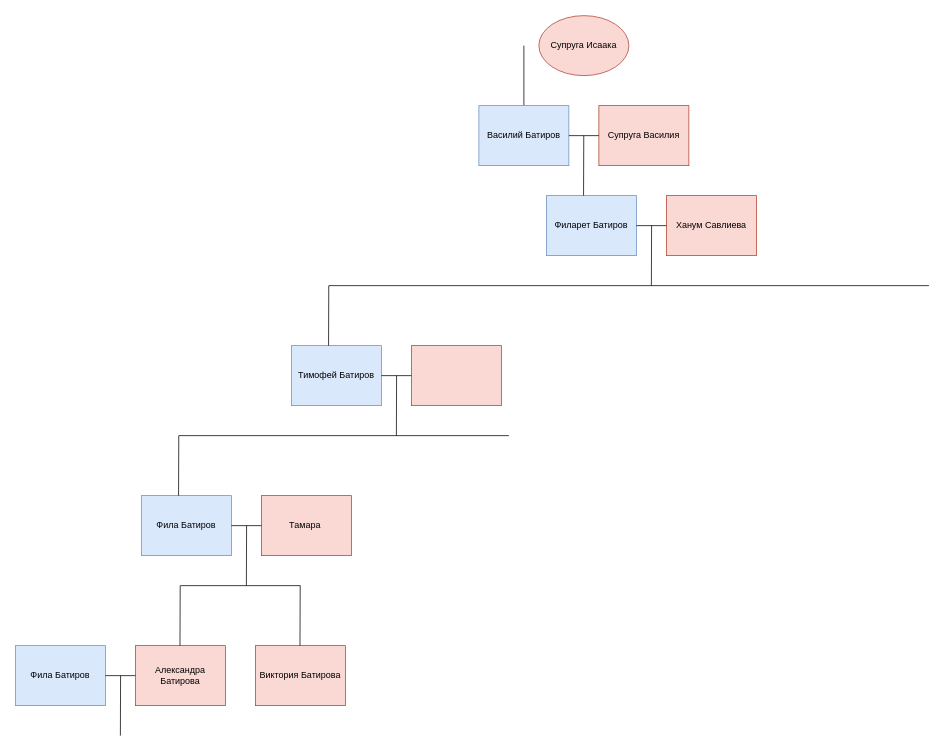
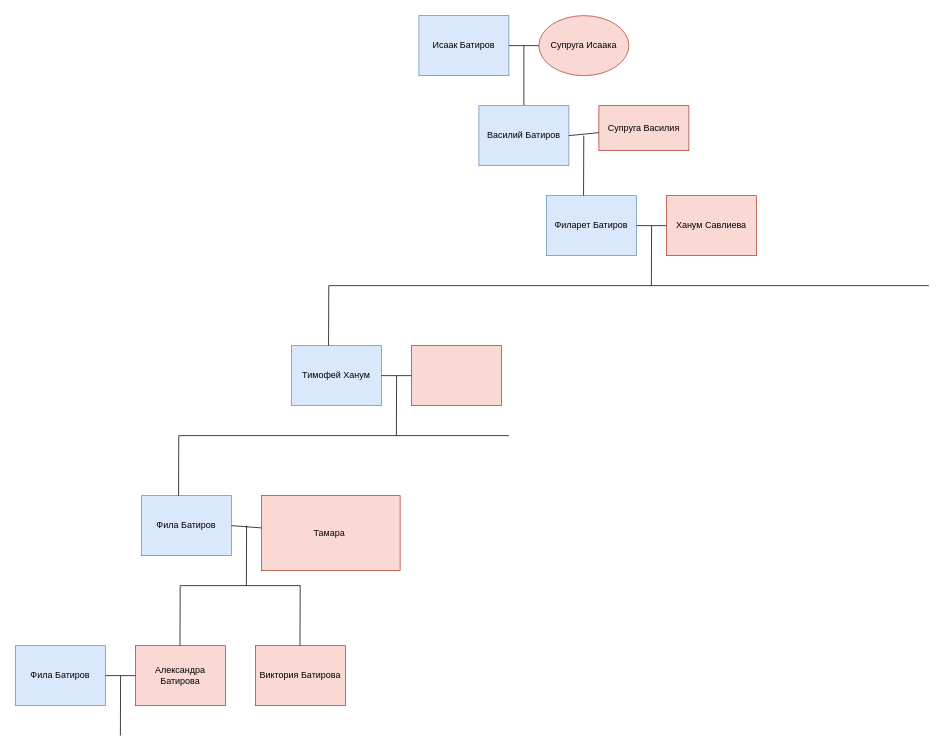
+ <mxCell id="2" value="Исаак Батиров" style="rounded=0;whiteSpace=wrap;html=1;fillColor=#dae8fc;strokeColor=#6c8ebf;" parent="1" vertex="1"><mxGeometry x="558" y="20" width="120" height="80" as="geometry" /></mxCell>
+ <mxCell id="4" value="" style="endArrow=none;html=1;rounded=0;entryX=1;entryY=0.5;entryDx=0;entryDy=0;" parent="1" source="3" target="2" edge="1"><mxGeometry width="50" height="50" relative="1" as="geometry"><mxPoint x="628" y="290" as="sourcePoint" /><mxPoint x="678" y="240" as="targetPoint" /></mxGeometry></mxCell>
- <mxCell id="8" value="Супруга Василия" style="rounded=0;whiteSpace=wrap;html=1;fillColor=#fad9d5;strokeColor=#ae4132;" parent="1" vertex="1"><mxGeometry x="798" y="140" width="120" height="80" as="geometry" /></mxCell>
+ <mxCell id="8" value="Супруга Василия" style="rounded=0;whiteSpace=wrap;html=1;fillColor=#fad9d5;strokeColor=#ae4132;" parent="1" vertex="1"><mxGeometry x="798" y="140" width="120" height="60" as="geometry" /></mxCell>
- <mxCell id="18" value="Тимофей Батиров" style="rounded=0;whiteSpace=wrap;html=1;fillColor=#dae8fc;strokeColor=#6c8ebf;" parent="1" vertex="1"><mxGeometry x="388" y="460" width="120" height="80" as="geometry" /></mxCell>
+ <mxCell id="18" value="Тимофей Ханум" style="rounded=0;whiteSpace=wrap;html=1;fillColor=#dae8fc;strokeColor=#6c8ebf;" parent="1" vertex="1"><mxGeometry x="388" y="460" width="120" height="80" as="geometry" /></mxCell>
- <mxCell id="25" value="Тамара&amp;nbsp;" style="rounded=0;whiteSpace=wrap;html=1;fillColor=#fad9d5;strokeColor=#ae4132;" parent="1" vertex="1"><mxGeometry x="348" y="660" width="120" height="80" as="geometry" /></mxCell>
+ <mxCell id="25" value="Тамара&amp;nbsp;" style="rounded=0;whiteSpace=wrap;html=1;fillColor=#fad9d5;strokeColor=#ae4132;" parent="1" vertex="1"><mxGeometry x="348" y="660" width="185" height="100" as="geometry" /></mxCell>
